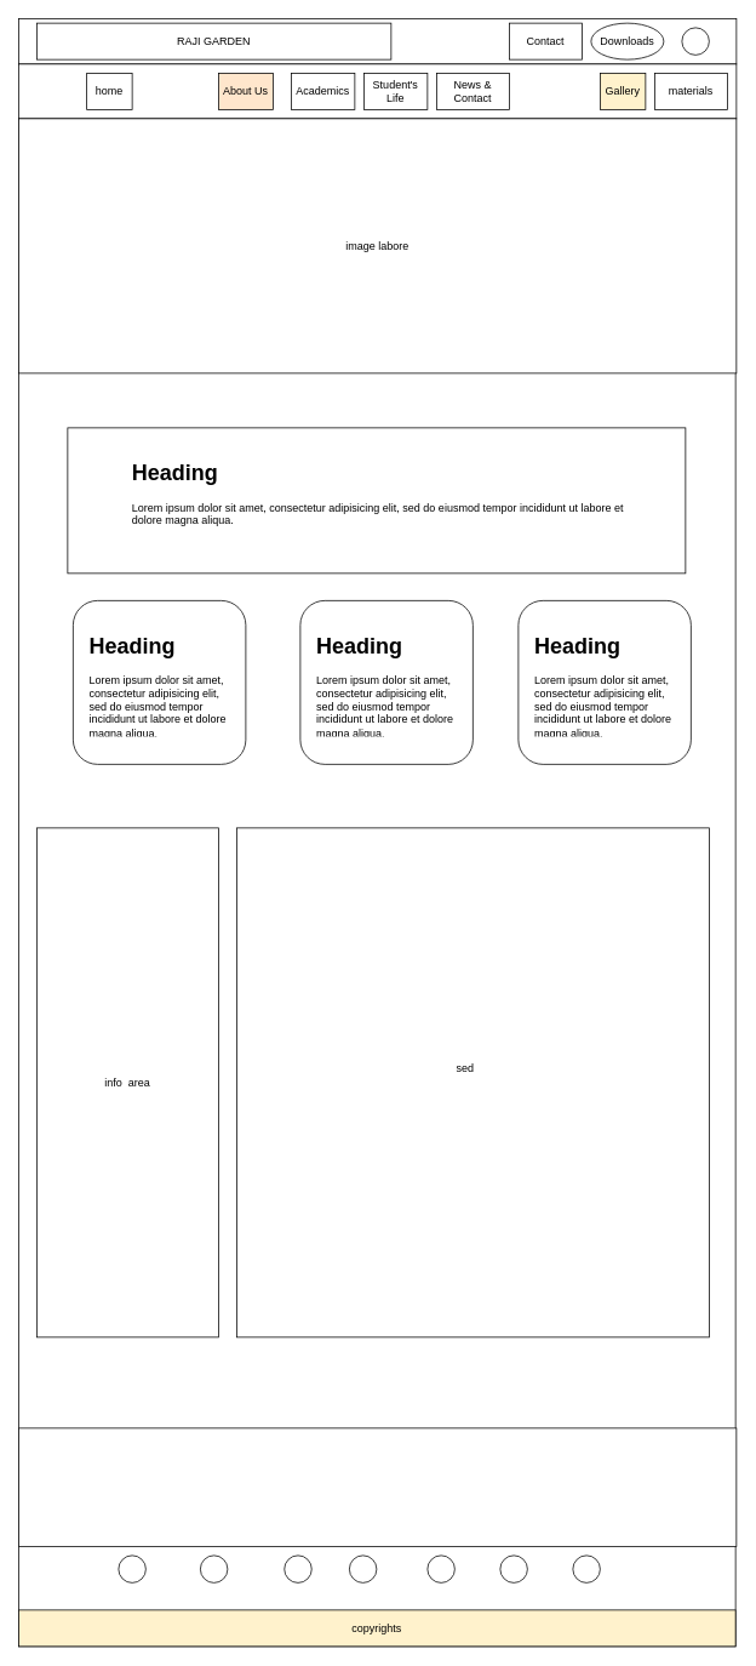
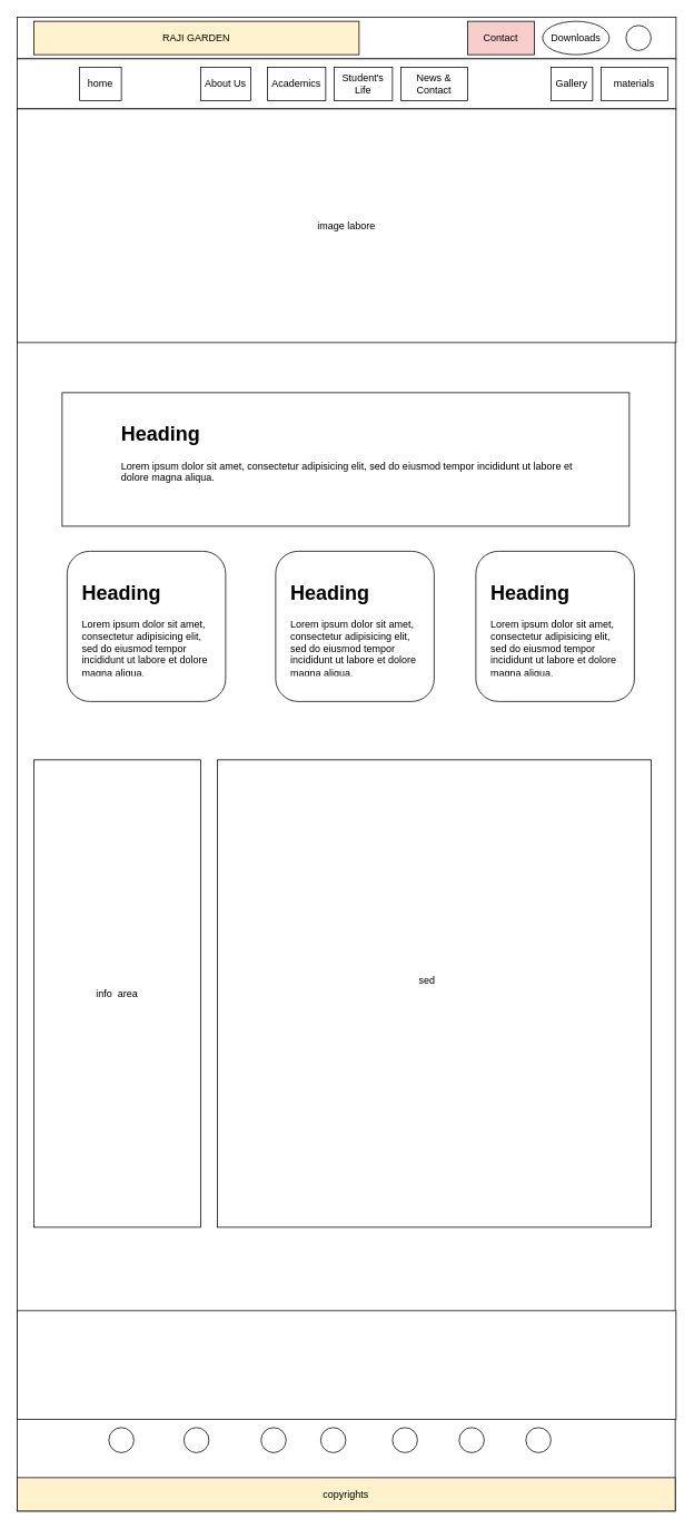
- <mxCell id="7" value="RAJI GARDEN" style="rounded=0;whiteSpace=wrap;html=1;" parent="1" vertex="1"><mxGeometry x="40" y="25" width="390" height="40" as="geometry" /></mxCell>
+ <mxCell id="7" value="RAJI GARDEN" style="rounded=0;whiteSpace=wrap;html=1;fillColor=#fff2cc;" parent="1" vertex="1"><mxGeometry x="40" y="25" width="390" height="40" as="geometry" /></mxCell>
- <mxCell id="12" value="Contact" style="rounded=0;whiteSpace=wrap;html=1;" parent="1" vertex="1"><mxGeometry x="560" y="25" width="80" height="40" as="geometry" /></mxCell>
+ <mxCell id="12" value="Contact" style="rounded=0;whiteSpace=wrap;html=1;fillColor=#f8cecc;" parent="1" vertex="1"><mxGeometry x="560" y="25" width="80" height="40" as="geometry" /></mxCell>
- <mxCell id="8" value="About Us" style="rounded=0;whiteSpace=wrap;html=1;fillColor=#ffe6cc;" parent="1" vertex="1"><mxGeometry x="240" y="80" width="60" height="40" as="geometry" /></mxCell>
+ <mxCell id="8" value="About Us" style="rounded=0;whiteSpace=wrap;html=1;" parent="1" vertex="1"><mxGeometry x="240" y="80" width="60" height="40" as="geometry" /></mxCell>
- <mxCell id="5" value="Gallery" style="rounded=0;whiteSpace=wrap;html=1;fillColor=#fff2cc;" parent="1" vertex="1"><mxGeometry x="660" y="80" width="50" height="40" as="geometry" /></mxCell>
+ <mxCell id="5" value="Gallery" style="rounded=0;whiteSpace=wrap;html=1;" parent="1" vertex="1"><mxGeometry x="660" y="80" width="50" height="40" as="geometry" /></mxCell>
